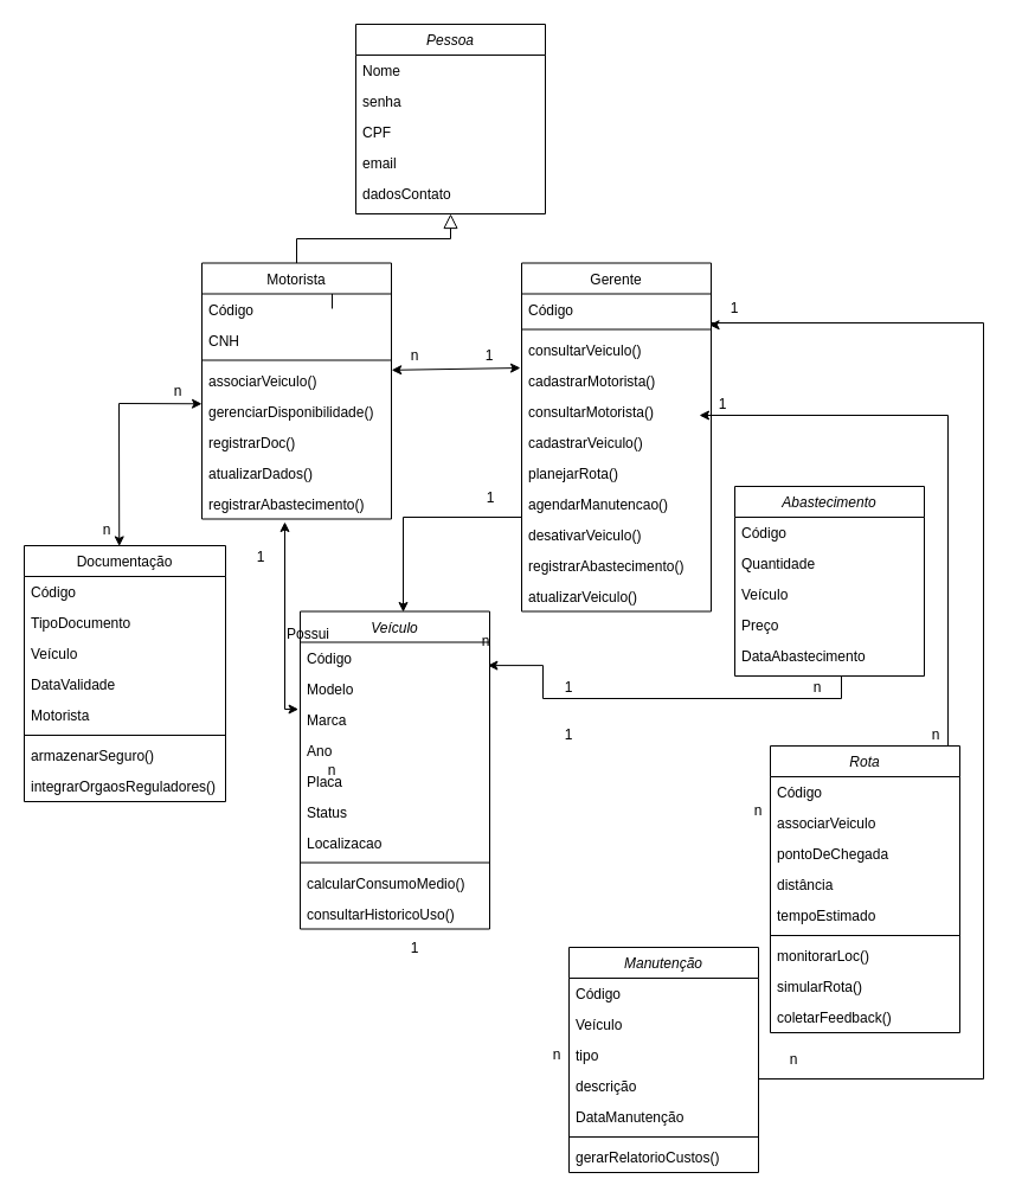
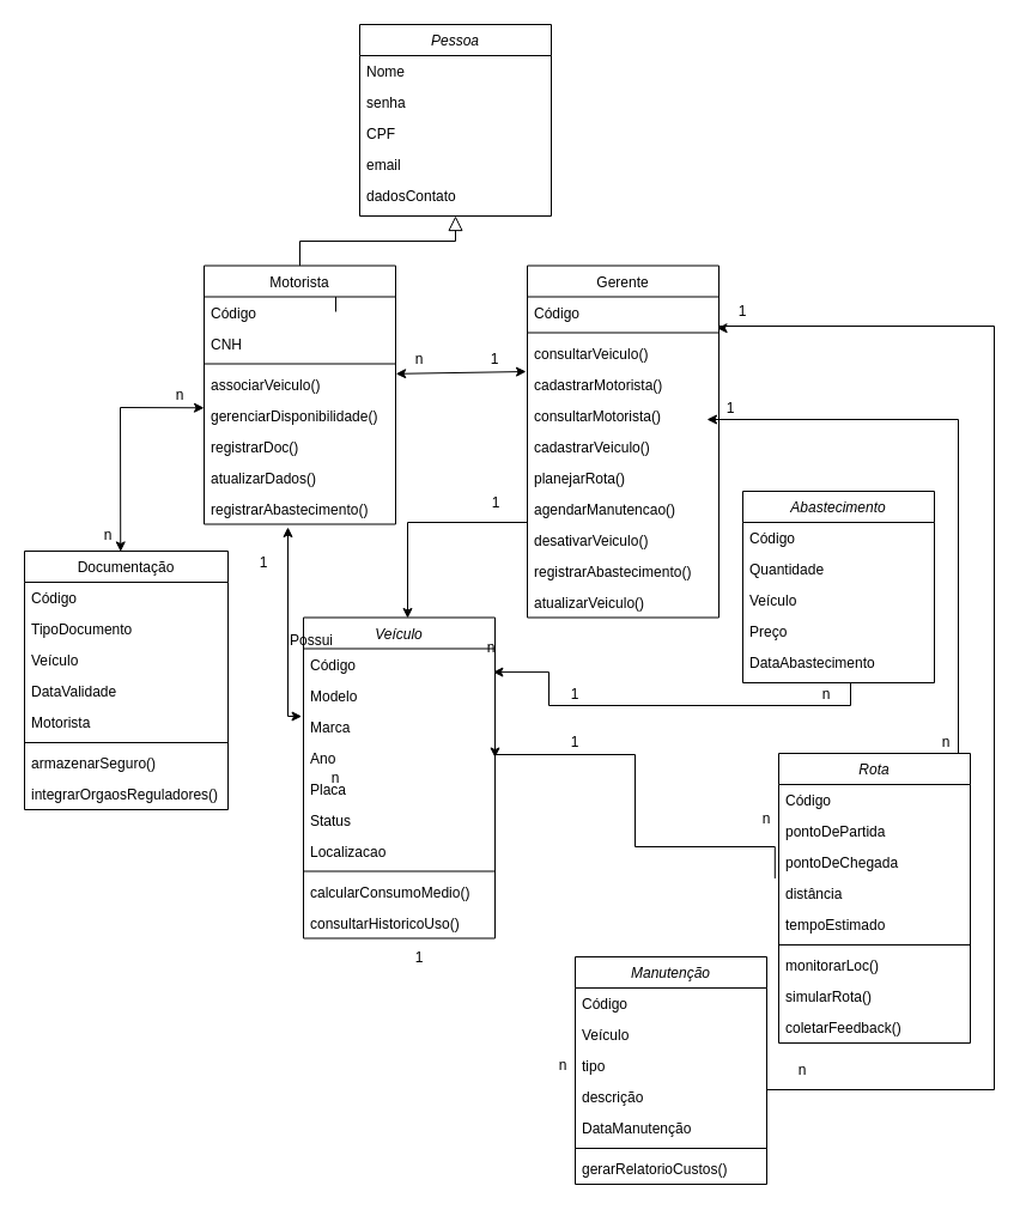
+ <mxCell id="77" style="edgeStyle=orthogonalEdgeStyle;rounded=0;orthogonalLoop=1;jettySize=auto;html=1;entryX=1;entryY=0.5;entryDx=0;entryDy=0;exitX=-0.02;exitY=1.017;exitDx=0;exitDy=0;exitPerimeter=0;" parent="1" source="58" edge="1" target="35"><mxGeometry relative="1" as="geometry"><mxPoint x="460" y="630" as="targetPoint" /><Array as="points"><mxPoint x="530" y="707" /><mxPoint x="530" y="630" /><mxPoint x="413" y="630" /></Array></mxGeometry></mxCell>
- <mxCell id="57" value="associarVeiculo" style="text;align=left;verticalAlign=top;spacingLeft=4;spacingRight=4;overflow=hidden;rotatable=0;points=[[0,0.5],[1,0.5]];portConstraint=eastwest;rounded=0;shadow=0;html=0;" parent="55" vertex="1"><mxGeometry y="52" width="160" height="26" as="geometry" /></mxCell>
+ <mxCell id="57" value="pontoDePartida" style="text;align=left;verticalAlign=top;spacingLeft=4;spacingRight=4;overflow=hidden;rotatable=0;points=[[0,0.5],[1,0.5]];portConstraint=eastwest;rounded=0;shadow=0;html=0;" parent="55" vertex="1"><mxGeometry y="52" width="160" height="26" as="geometry" /></mxCell>
